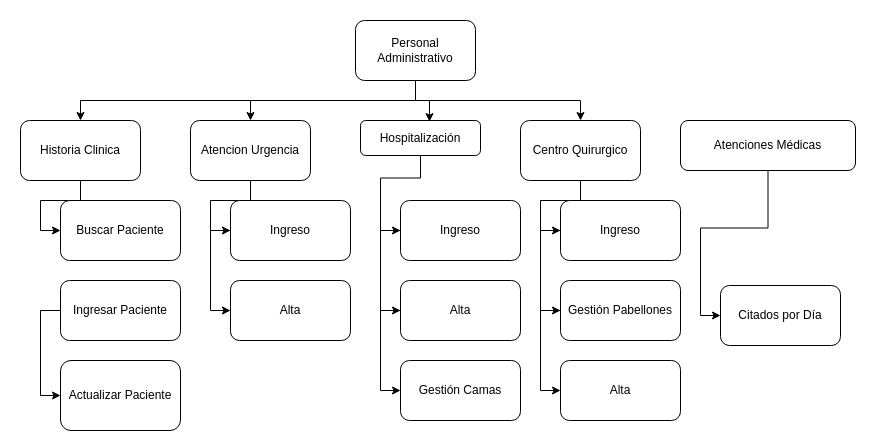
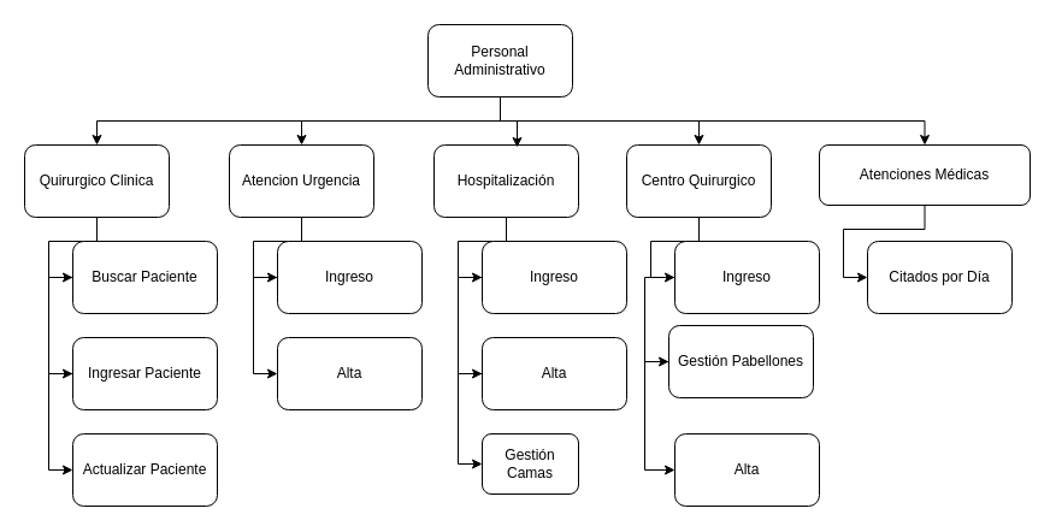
+ <mxCell id="4" style="edgeStyle=orthogonalEdgeStyle;rounded=0;orthogonalLoop=1;jettySize=auto;html=1;exitX=0.5;exitY=1;exitDx=0;exitDy=0;entryX=0.5;entryY=0;entryDx=0;entryDy=0;" edge="1" parent="1" source="6" target="34"><mxGeometry relative="1" as="geometry" /></mxCell>
- <mxCell id="20" value="Hospitalización" style="rounded=1;whiteSpace=wrap;html=1;" vertex="1" parent="1"><mxGeometry x="360" y="120" width="120" height="35" as="geometry" /></mxCell>
+ <mxCell id="20" value="Hospitalización" style="rounded=1;whiteSpace=wrap;html=1;" vertex="1" parent="1"><mxGeometry x="360" y="120" width="120" height="60" as="geometry" /></mxCell>
- <mxCell id="8" value="Historia Clinica" style="rounded=1;whiteSpace=wrap;html=1;" vertex="1" parent="1"><mxGeometry x="20" y="120" width="120" height="60" as="geometry" /></mxCell>
+ <mxCell id="8" value="Quirurgico Clinica" style="rounded=1;whiteSpace=wrap;html=1;" vertex="1" parent="1"><mxGeometry x="20" y="120" width="120" height="60" as="geometry" /></mxCell>
+ <mxCell id="9" style="edgeStyle=orthogonalEdgeStyle;rounded=0;orthogonalLoop=1;jettySize=auto;html=1;exitX=0;exitY=0.5;exitDx=0;exitDy=0;entryX=0;entryY=0.5;entryDx=0;entryDy=0;" edge="1" parent="1" source="10" target="12"><mxGeometry relative="1" as="geometry" /></mxCell>
- <mxCell id="31" value="Gestión Pabellones" style="rounded=1;whiteSpace=wrap;html=1;" vertex="1" parent="1"><mxGeometry x="560" y="280" width="120" height="60" as="geometry" /></mxCell>
+ <mxCell id="31" value="Gestión Pabellones" style="rounded=1;whiteSpace=wrap;html=1;" vertex="1" parent="1"><mxGeometry x="555" y="270" width="120" height="60" as="geometry" /></mxCell>
- <mxCell id="35" value="Citados por Día" style="rounded=1;whiteSpace=wrap;html=1;" vertex="1" parent="1"><mxGeometry x="720" y="285" width="120" height="60" as="geometry" /></mxCell>
+ <mxCell id="35" value="Citados por Día" style="rounded=1;whiteSpace=wrap;html=1;" vertex="1" parent="1"><mxGeometry x="720" y="200" width="120" height="60" as="geometry" /></mxCell>
- <mxCell id="25" value="Gestión Camas" style="rounded=1;whiteSpace=wrap;html=1;" vertex="1" parent="1"><mxGeometry x="400" y="360" width="120" height="60" as="geometry" /></mxCell>
+ <mxCell id="25" value="Gestión Camas" style="rounded=1;whiteSpace=wrap;html=1;" vertex="1" parent="1"><mxGeometry x="400" y="360" width="80" height="50" as="geometry" /></mxCell>
- <mxCell id="18" value="Actualizar Paciente" style="rounded=1;whiteSpace=wrap;html=1;" vertex="1" parent="1"><mxGeometry x="60" y="360" width="120" height="70" as="geometry" /></mxCell>
+ <mxCell id="18" value="Actualizar Paciente" style="rounded=1;whiteSpace=wrap;html=1;" vertex="1" parent="1"><mxGeometry x="60" y="360" width="120" height="60" as="geometry" /></mxCell>
